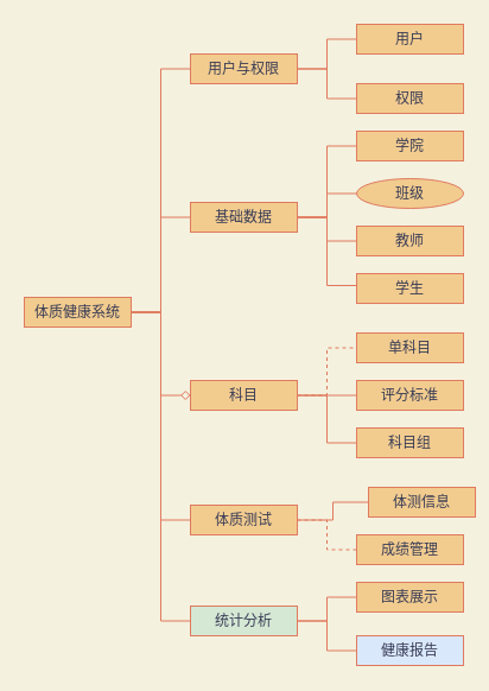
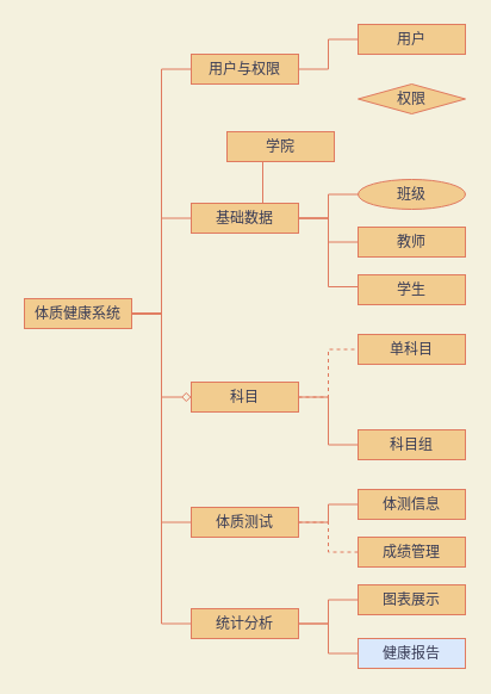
- <mxCell id="18" value="" style="edgeStyle=elbowEdgeStyle;elbow=horizontal;html=1;rounded=0;endArrow=none;endFill=0;strokeColor=#E07A5F;fontColor=#393C56;sketch=0;labelBackgroundColor=#F4F1DE;" edge="1" parent="1" source="3" target="17"><mxGeometry x="-390.0" y="-588.594" as="geometry"><mxPoint x="-495" y="-2397.684" as="sourcePoint" /><mxPoint x="-450" y="-2397.684" as="targetPoint" /></mxGeometry></mxCell>
- <mxCell id="17" value="权限" style="whiteSpace=wrap;html=1;fillColor=#F2CC8F;strokeColor=#E07A5F;fontColor=#393C56;sketch=0;" vertex="1" parent="1"><mxGeometry x="300" y="70" width="90.0" height="25" as="geometry" /></mxCell>
+ <mxCell id="17" value="权限" style="rhombus;whiteSpace=wrap;html=1;fillColor=#F2CC8F;strokeColor=#E07A5F;fontColor=#393C56;sketch=0;" vertex="1" parent="1"><mxGeometry x="300" y="70" width="90.0" height="25" as="geometry" /></mxCell>
- <mxCell id="10" value="学院" style="whiteSpace=wrap;html=1;fillColor=#F2CC8F;strokeColor=#E07A5F;fontColor=#393C56;sketch=0;" vertex="1" parent="1"><mxGeometry x="300" y="110" width="90.0" height="25" as="geometry" /></mxCell>
+ <mxCell id="10" value="学院" style="whiteSpace=wrap;html=1;fillColor=#F2CC8F;strokeColor=#E07A5F;fontColor=#393C56;sketch=0;" vertex="1" parent="1"><mxGeometry x="190" y="110" width="90.0" height="25" as="geometry" /></mxCell>
- <mxCell id="28" value="" style="edgeStyle=elbowEdgeStyle;elbow=horizontal;html=1;rounded=0;endArrow=none;endFill=0;strokeColor=#E07A5F;fontColor=#393C56;sketch=0;labelBackgroundColor=#F4F1DE;" edge="1" parent="1" source="11" target="27"><mxGeometry x="-390.0" y="-603.594" as="geometry"><mxPoint x="-495" y="-1883.918" as="sourcePoint" /><mxPoint x="-450" y="-1883.918" as="targetPoint" /></mxGeometry></mxCell>
- <mxCell id="27" value="评分标准" style="whiteSpace=wrap;html=1;fillColor=#F2CC8F;strokeColor=#E07A5F;fontColor=#393C56;sketch=0;" vertex="1" parent="1"><mxGeometry x="300" y="320" width="90.0" height="25" as="geometry" /></mxCell>
- <mxCell id="32" value="体测信息" style="whiteSpace=wrap;html=1;fillColor=#F2CC8F;strokeColor=#E07A5F;fontColor=#393C56;sketch=0;" vertex="1" parent="1"><mxGeometry x="310" y="410" width="90.0" height="25" as="geometry" /></mxCell>
+ <mxCell id="32" value="体测信息" style="whiteSpace=wrap;html=1;fillColor=#F2CC8F;strokeColor=#E07A5F;fontColor=#393C56;sketch=0;" vertex="1" parent="1"><mxGeometry x="300" y="410" width="90.0" height="25" as="geometry" /></mxCell>
- <mxCell id="15" value="统计分析" style="whiteSpace=wrap;html=1;fillColor=#d5e8d4;strokeColor=#E07A5F;fontColor=#393C56;sketch=0;" vertex="1" parent="1"><mxGeometry x="160" y="510" width="90.0" height="25" as="geometry" /></mxCell>
+ <mxCell id="15" value="统计分析" style="whiteSpace=wrap;html=1;fillColor=#F2CC8F;strokeColor=#E07A5F;fontColor=#393C56;sketch=0;" vertex="1" parent="1"><mxGeometry x="160" y="510" width="90.0" height="25" as="geometry" /></mxCell>
